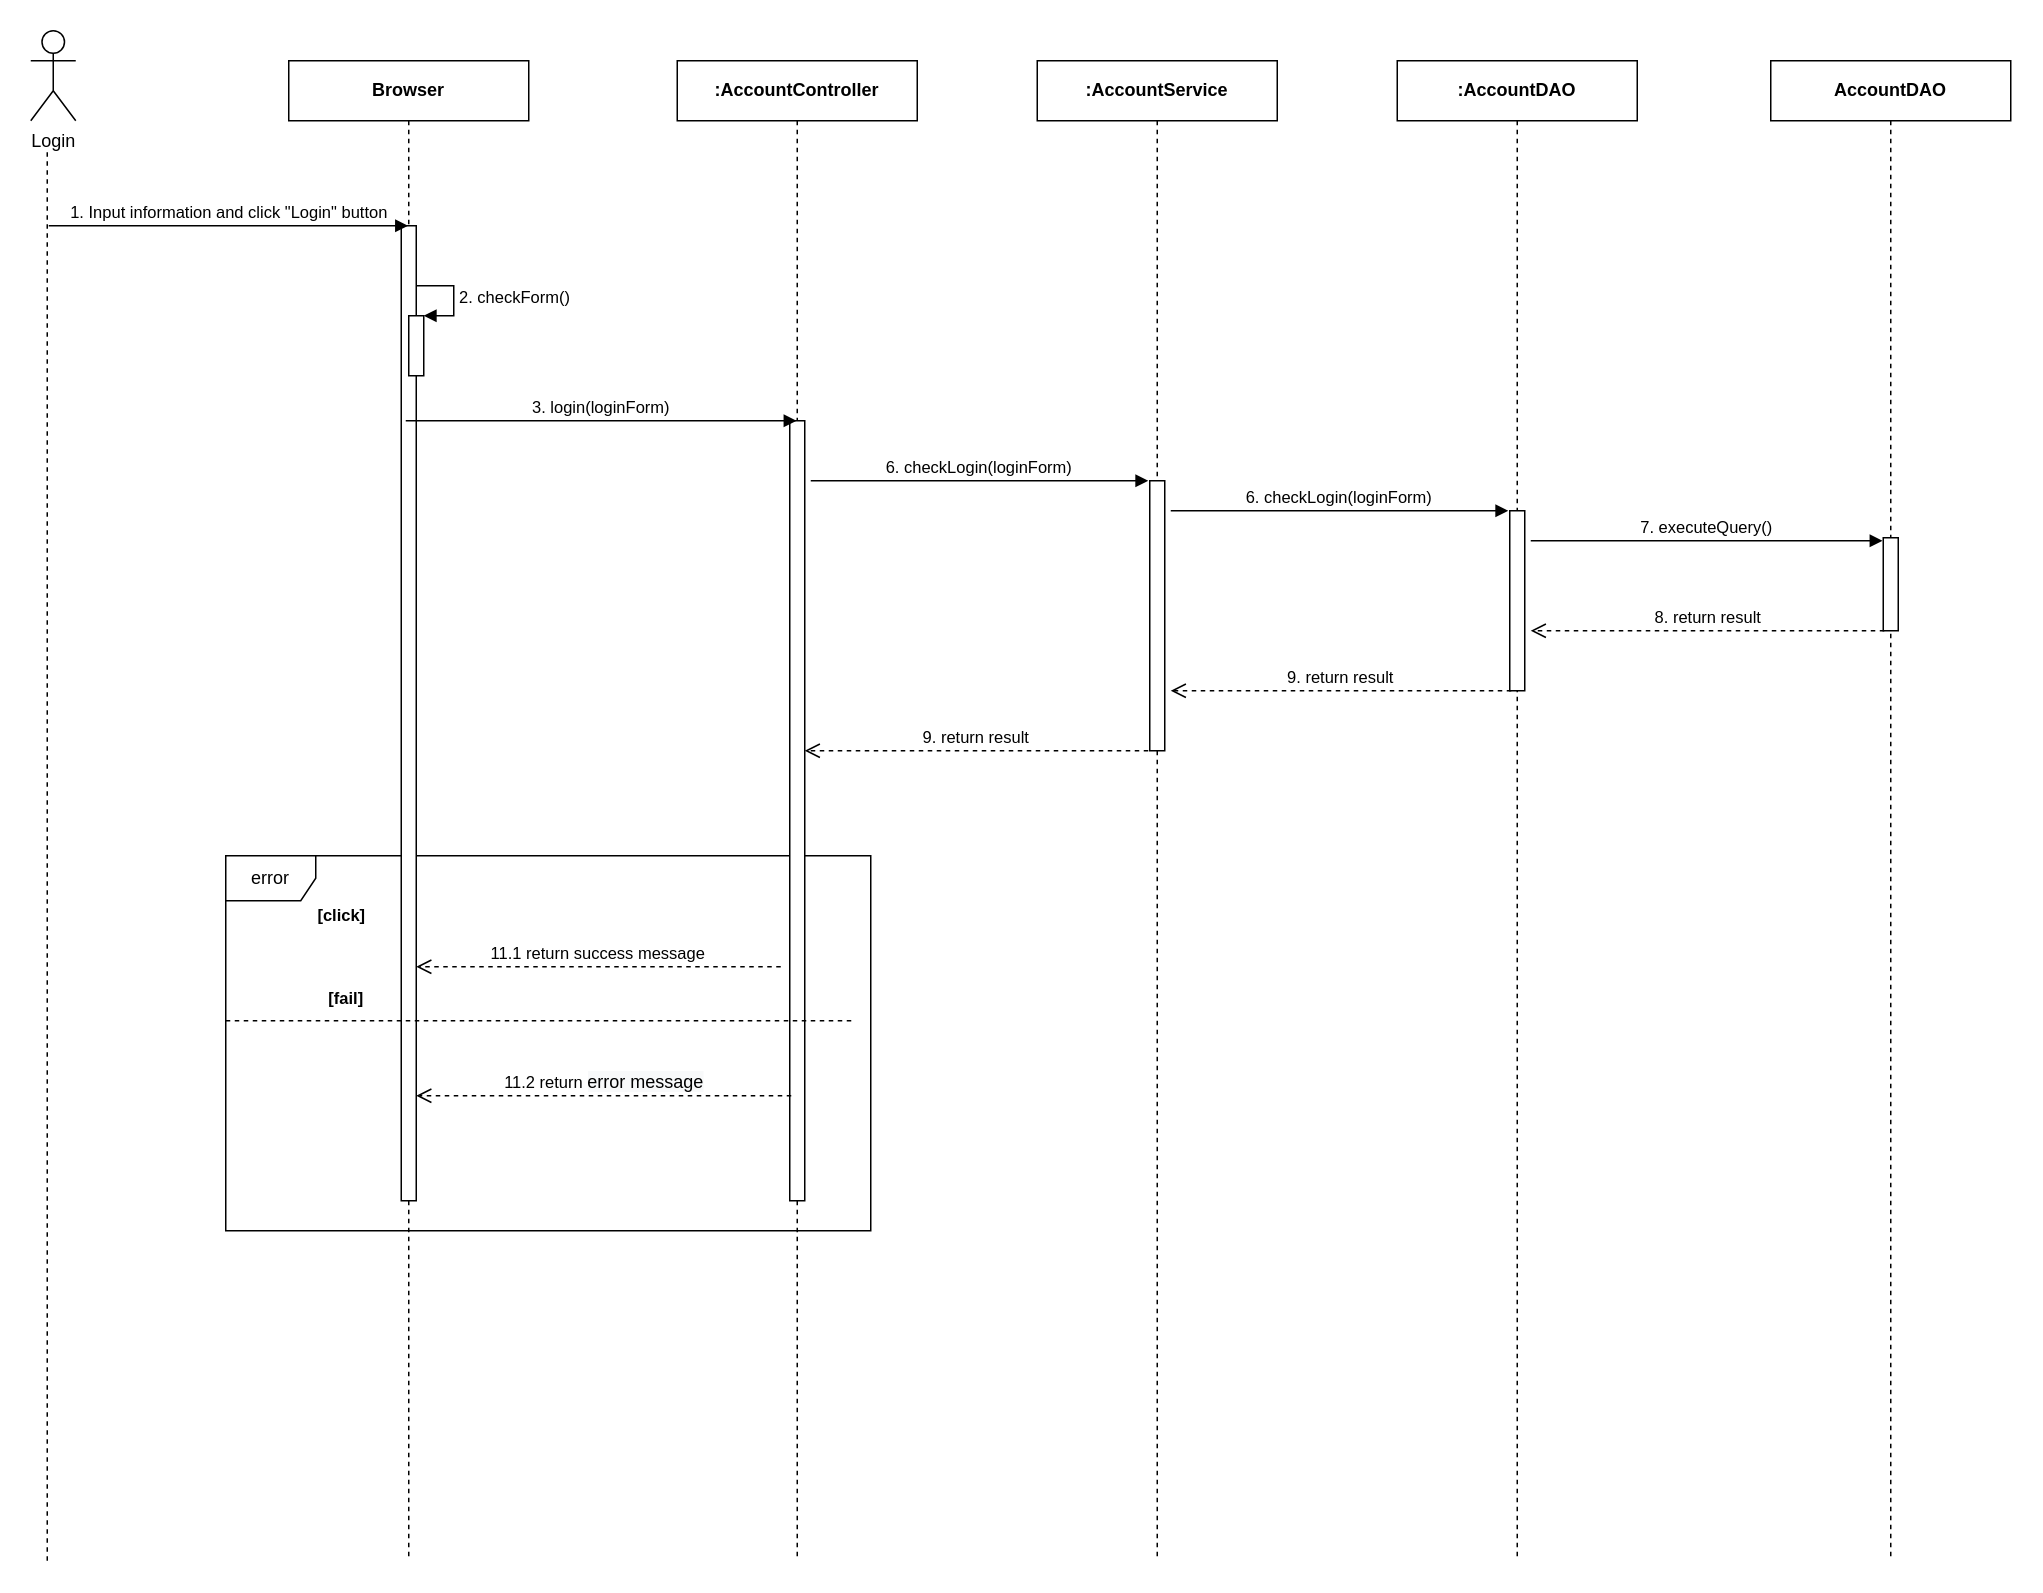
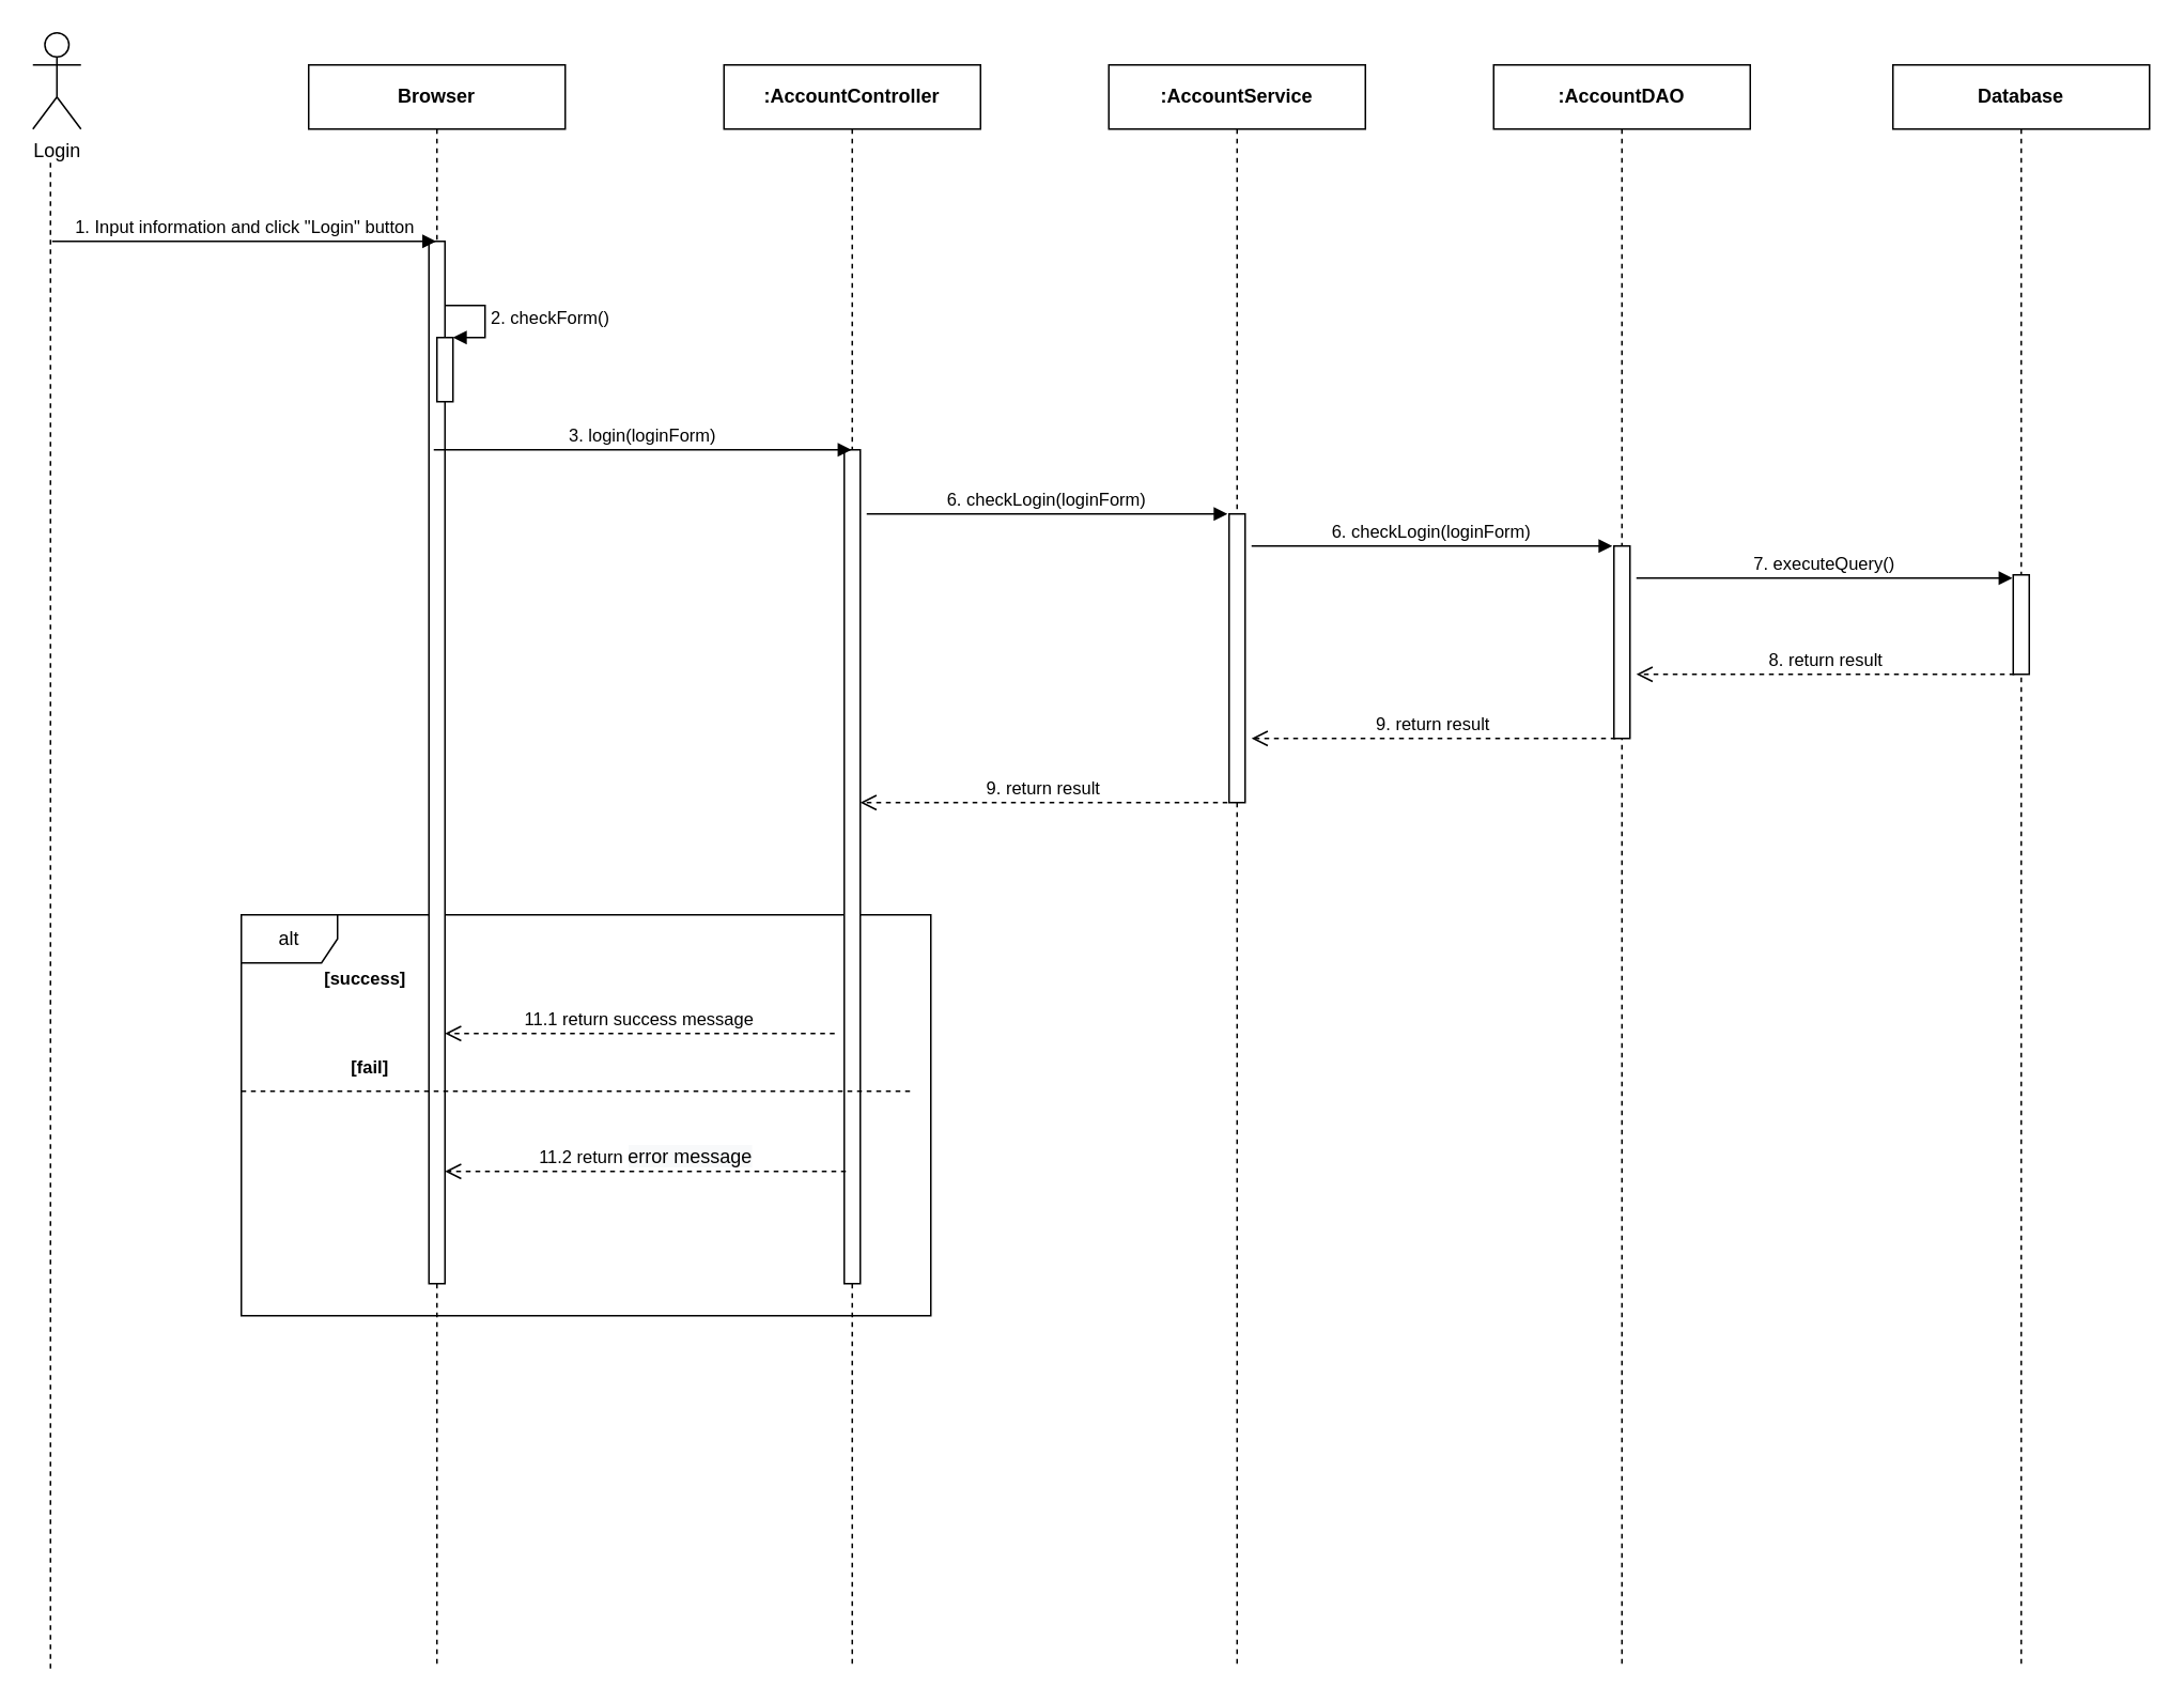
- <mxCell id="24" value="&lt;b&gt;AccountDAO&lt;/b&gt;" style="shape=umlLifeline;perimeter=lifelinePerimeter;whiteSpace=wrap;html=1;container=1;collapsible=0;recursiveResize=0;outlineConnect=0;" parent="1" vertex="1"><mxGeometry x="1180" y="40" width="160" height="1000" as="geometry" /></mxCell>
+ <mxCell id="24" value="&lt;b&gt;Database&lt;/b&gt;" style="shape=umlLifeline;perimeter=lifelinePerimeter;whiteSpace=wrap;html=1;container=1;collapsible=0;recursiveResize=0;outlineConnect=0;" parent="1" vertex="1"><mxGeometry x="1180" y="40" width="160" height="1000" as="geometry" /></mxCell>
- <mxCell id="2" value="error" style="shape=umlFrame;whiteSpace=wrap;html=1;" parent="1" vertex="1"><mxGeometry x="150" y="570" width="430" height="250" as="geometry" /></mxCell>
+ <mxCell id="2" value="alt" style="shape=umlFrame;whiteSpace=wrap;html=1;" parent="1" vertex="1"><mxGeometry x="150" y="570" width="430" height="250" as="geometry" /></mxCell>
- <mxCell id="22" value="&lt;span style=&quot;font-size: 11px ; background-color: rgb(255 , 255 , 255)&quot;&gt;&lt;b&gt;[click]&lt;/b&gt;&lt;/span&gt;" style="text;html=1;align=center;verticalAlign=middle;resizable=0;points=[];autosize=1;" parent="1" vertex="1"><mxGeometry x="192" y="600" width="70" height="20" as="geometry" /></mxCell>
+ <mxCell id="22" value="&lt;span style=&quot;font-size: 11px ; background-color: rgb(255 , 255 , 255)&quot;&gt;&lt;b&gt;[success]&lt;/b&gt;&lt;/span&gt;" style="text;html=1;align=center;verticalAlign=middle;resizable=0;points=[];autosize=1;" parent="1" vertex="1"><mxGeometry x="192" y="600" width="70" height="20" as="geometry" /></mxCell>
